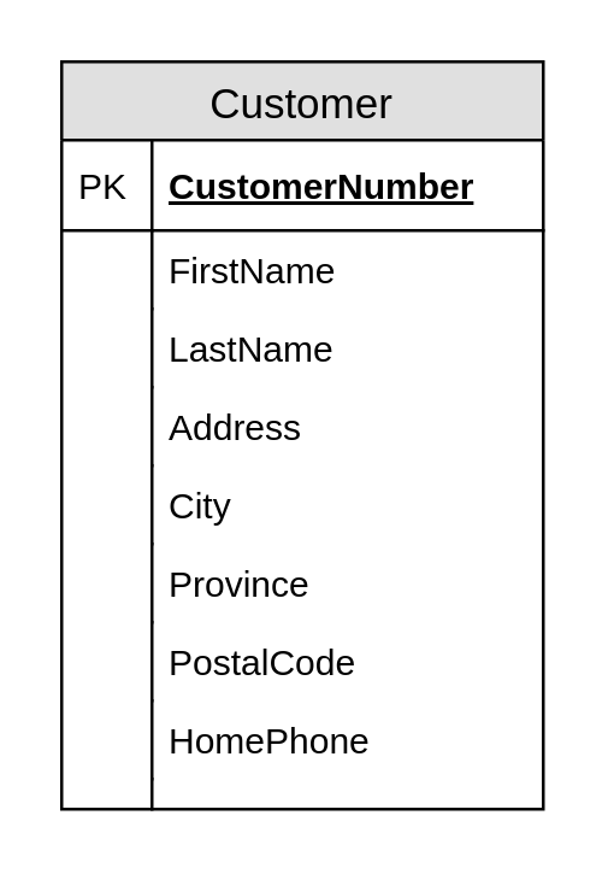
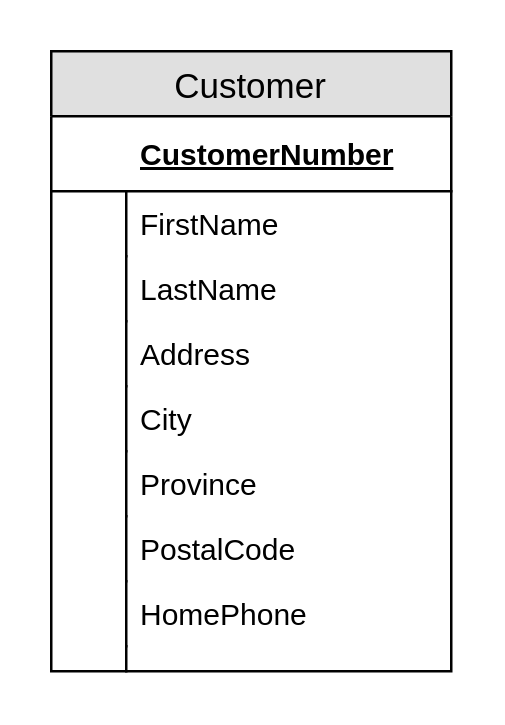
- <mxCell id="4" value="PK" style="shape=partialRectangle;top=0;left=0;bottom=0;fillColor=none;align=left;verticalAlign=middle;spacingLeft=4;spacingRight=4;overflow=hidden;rotatable=0;points=[];portConstraint=eastwest;part=1;fontSize=12;" parent="3" vertex="1" connectable="0"><mxGeometry width="30" height="30" as="geometry" /></mxCell>
